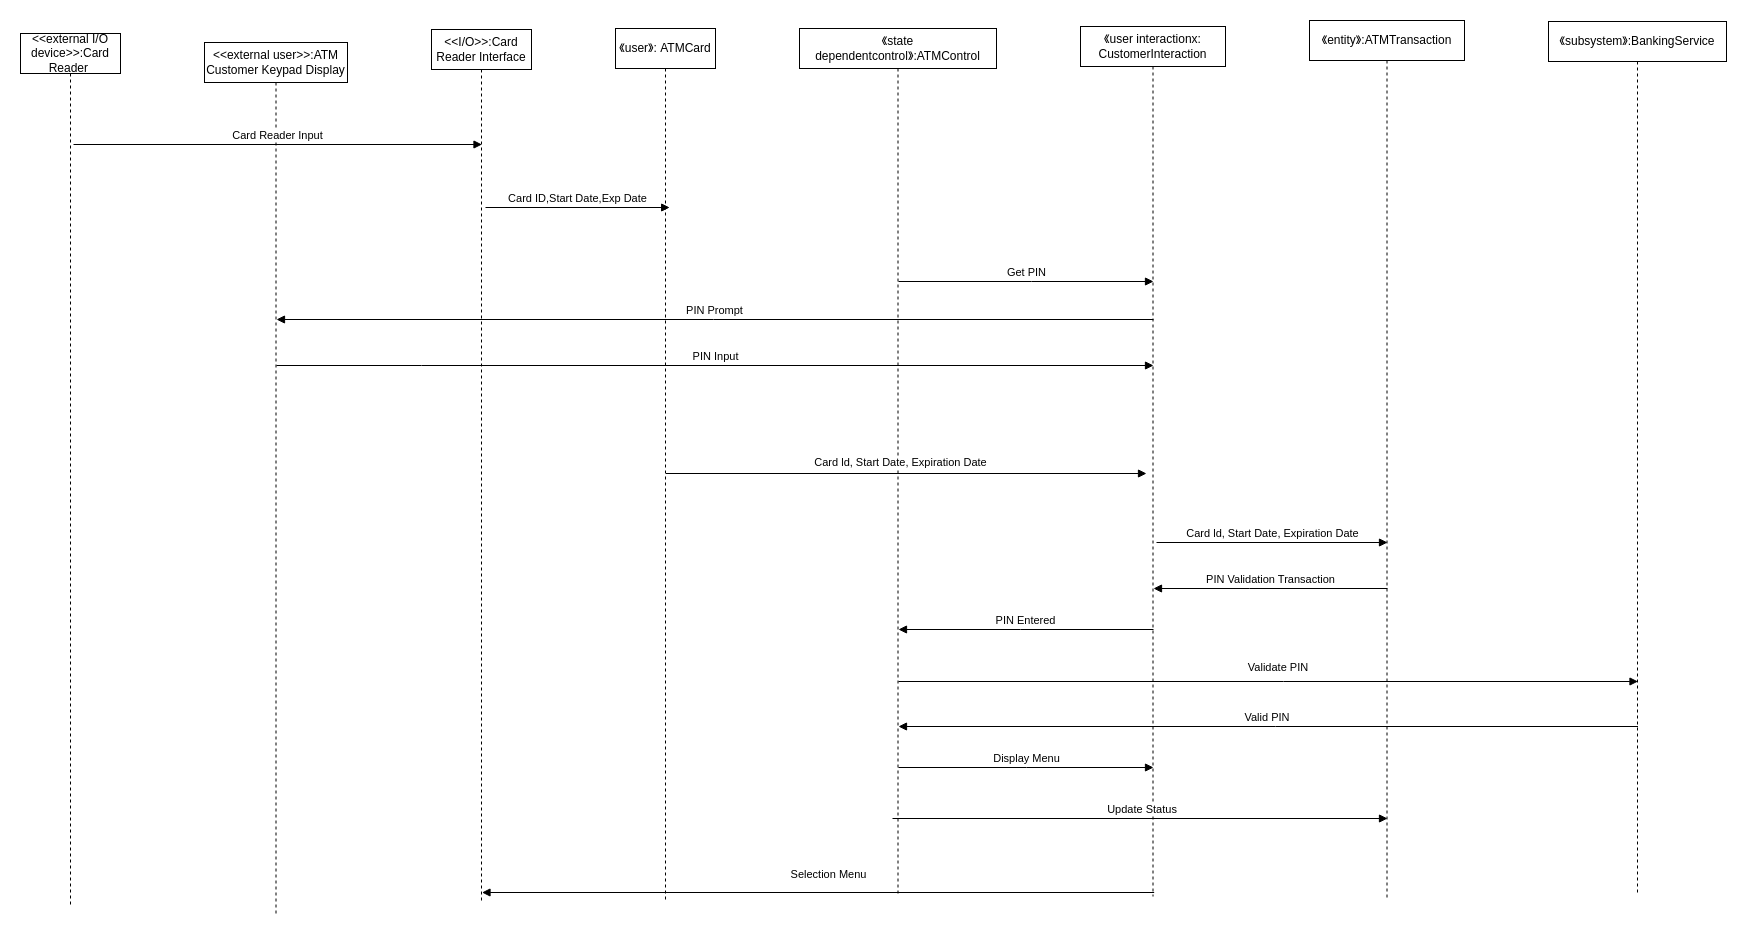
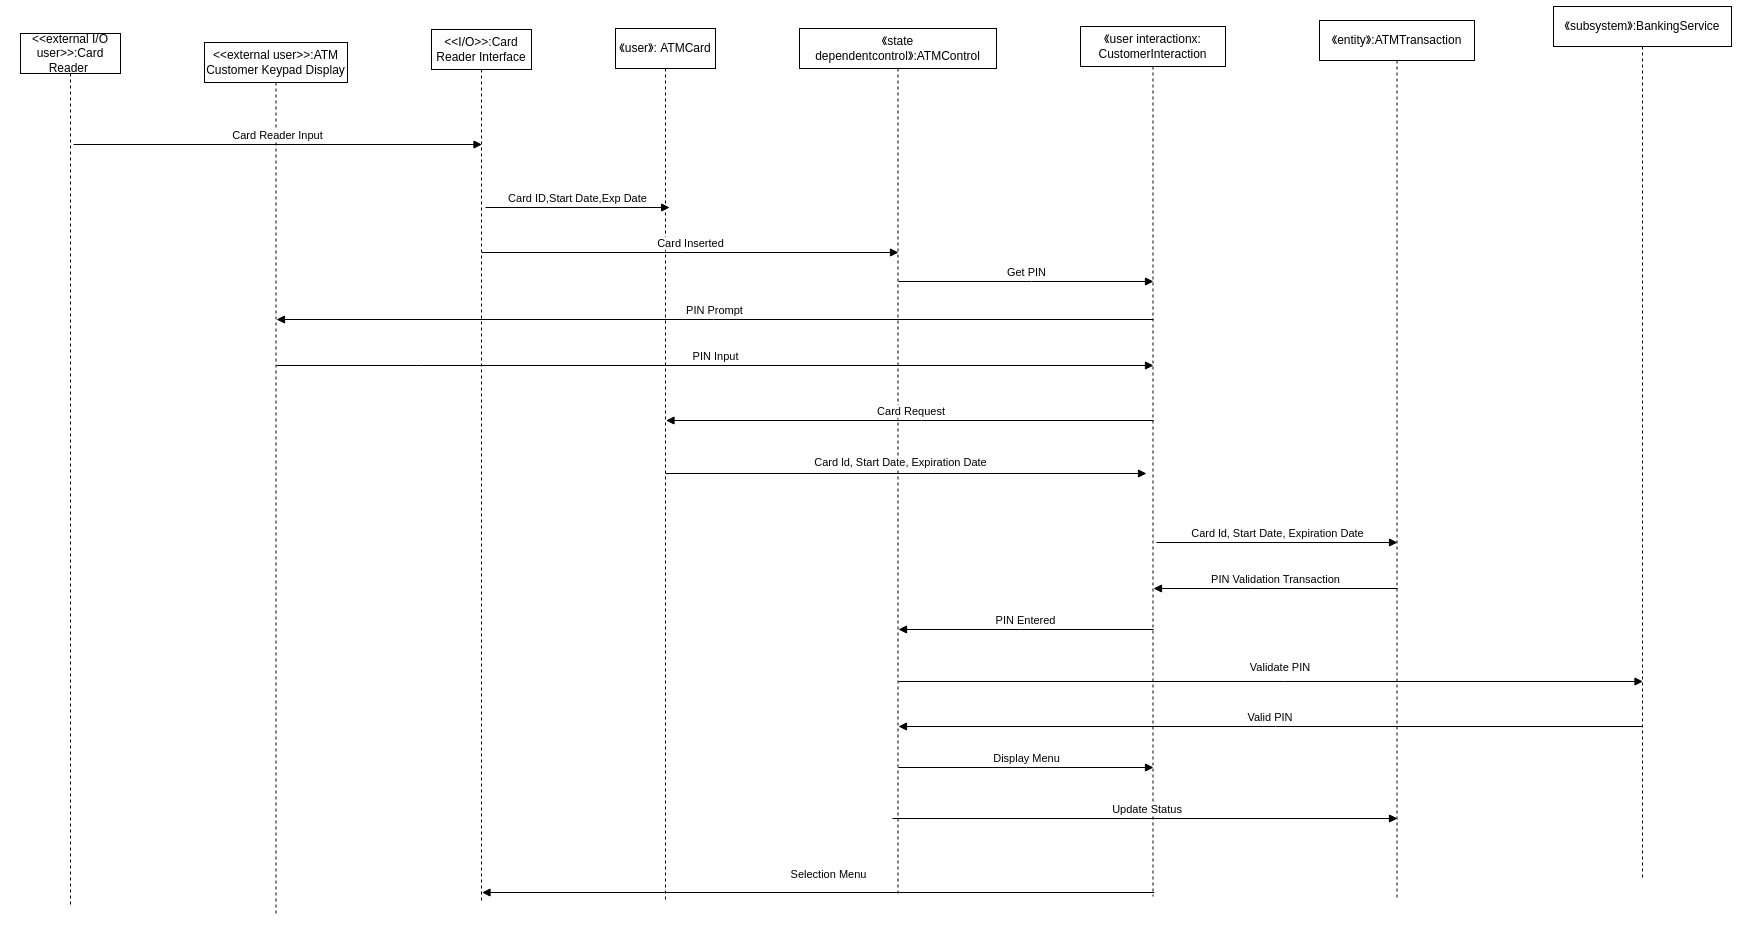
- <mxCell id="3" value="&amp;lt;&amp;lt;external I/O device&amp;gt;&amp;gt;:Card Reader&amp;nbsp;" style="shape=umlLifeline;perimeter=lifelinePerimeter;whiteSpace=wrap;html=1;container=1;dropTarget=0;collapsible=0;recursiveResize=0;outlineConnect=0;portConstraint=eastwest;newEdgeStyle={&quot;curved&quot;:0,&quot;rounded&quot;:0};flipH=1;flipV=0;" parent="1" vertex="1"><mxGeometry x="20" y="33" width="100" height="873" as="geometry" /></mxCell>
+ <mxCell id="3" value="&amp;lt;&amp;lt;external I/O user&amp;gt;&amp;gt;:Card Reader&amp;nbsp;" style="shape=umlLifeline;perimeter=lifelinePerimeter;whiteSpace=wrap;html=1;container=1;dropTarget=0;collapsible=0;recursiveResize=0;outlineConnect=0;portConstraint=eastwest;newEdgeStyle={&quot;curved&quot;:0,&quot;rounded&quot;:0};flipH=1;flipV=0;" parent="1" vertex="1"><mxGeometry x="20" y="33" width="100" height="873" as="geometry" /></mxCell>
+ <mxCell id="12" value="Card Inserted" style="html=1;verticalAlign=bottom;endArrow=block;curved=0;rounded=0;" edge="1" parent="1" source="5" target="4"><mxGeometry width="80" relative="1" as="geometry"><mxPoint x="524" y="282" as="sourcePoint" /><mxPoint x="604" y="282" as="targetPoint" /><Array as="points"><mxPoint x="681" y="252" /></Array></mxGeometry></mxCell>
+ <mxCell id="16" value="&amp;nbsp;Card Request" style="html=1;verticalAlign=bottom;endArrow=block;curved=0;rounded=0;" edge="1" parent="1" source="7" target="6"><mxGeometry width="80" relative="1" as="geometry"><mxPoint x="742" y="343" as="sourcePoint" /><mxPoint x="822" y="343" as="targetPoint" /><Array as="points"><mxPoint x="921" y="420" /></Array></mxGeometry></mxCell>
- <mxCell id="8" value="《subsystem》:BankingService" style="shape=umlLifeline;perimeter=lifelinePerimeter;whiteSpace=wrap;html=1;container=1;dropTarget=0;collapsible=0;recursiveResize=0;outlineConnect=0;portConstraint=eastwest;newEdgeStyle={&quot;curved&quot;:0,&quot;rounded&quot;:0};flipH=1;flipV=0;" vertex="1" parent="1"><mxGeometry x="1548" y="21" width="178" height="872" as="geometry" /></mxCell>
+ <mxCell id="8" value="《subsystem》:BankingService" style="shape=umlLifeline;perimeter=lifelinePerimeter;whiteSpace=wrap;html=1;container=1;dropTarget=0;collapsible=0;recursiveResize=0;outlineConnect=0;portConstraint=eastwest;newEdgeStyle={&quot;curved&quot;:0,&quot;rounded&quot;:0};flipH=1;flipV=0;" vertex="1" parent="1"><mxGeometry x="1553" y="6" width="178" height="872" as="geometry" /></mxCell>
- <mxCell id="9" value="《entity》:ATMTransaction" style="shape=umlLifeline;perimeter=lifelinePerimeter;whiteSpace=wrap;html=1;container=1;dropTarget=0;collapsible=0;recursiveResize=0;outlineConnect=0;portConstraint=eastwest;newEdgeStyle={&quot;curved&quot;:0,&quot;rounded&quot;:0};flipH=1;flipV=0;" vertex="1" parent="1"><mxGeometry x="1309" y="20" width="155" height="877" as="geometry" /></mxCell>
+ <mxCell id="9" value="《entity》:ATMTransaction" style="shape=umlLifeline;perimeter=lifelinePerimeter;whiteSpace=wrap;html=1;container=1;dropTarget=0;collapsible=0;recursiveResize=0;outlineConnect=0;portConstraint=eastwest;newEdgeStyle={&quot;curved&quot;:0,&quot;rounded&quot;:0};flipH=1;flipV=0;" vertex="1" parent="1"><mxGeometry x="1319" y="20" width="155" height="877" as="geometry" /></mxCell>
